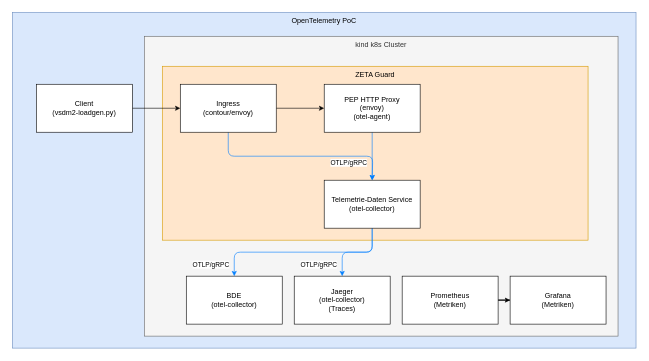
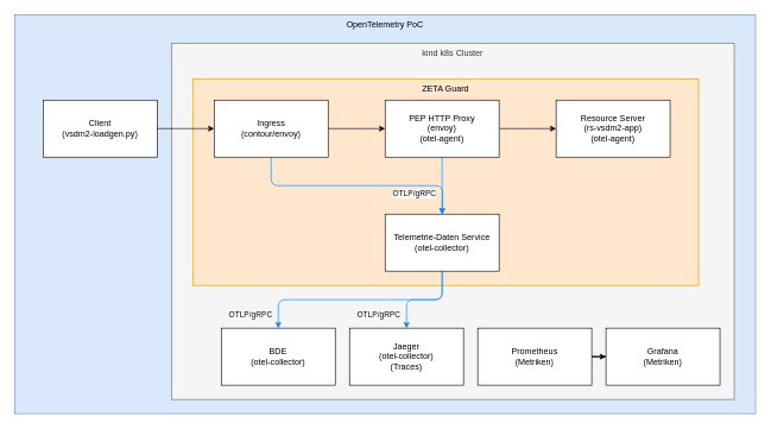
+ <mxCell id="10" style="edgeStyle=orthogonalEdgeStyle;rounded=0;orthogonalLoop=1;jettySize=auto;html=1;entryX=0;entryY=0.5;entryDx=0;entryDy=0;" parent="1" source="13" target="14" edge="1"><mxGeometry relative="1" as="geometry" /></mxCell>
+ <mxCell id="14" value="Resource Server&lt;div&gt;(rs-vsdm2-app)&lt;/div&gt;&lt;div&gt;(otel-agent)&lt;/div&gt;" style="rounded=0;whiteSpace=wrap;html=1;" parent="1" vertex="1"><mxGeometry x="780" y="140" width="160" height="80" as="geometry" /></mxCell>
